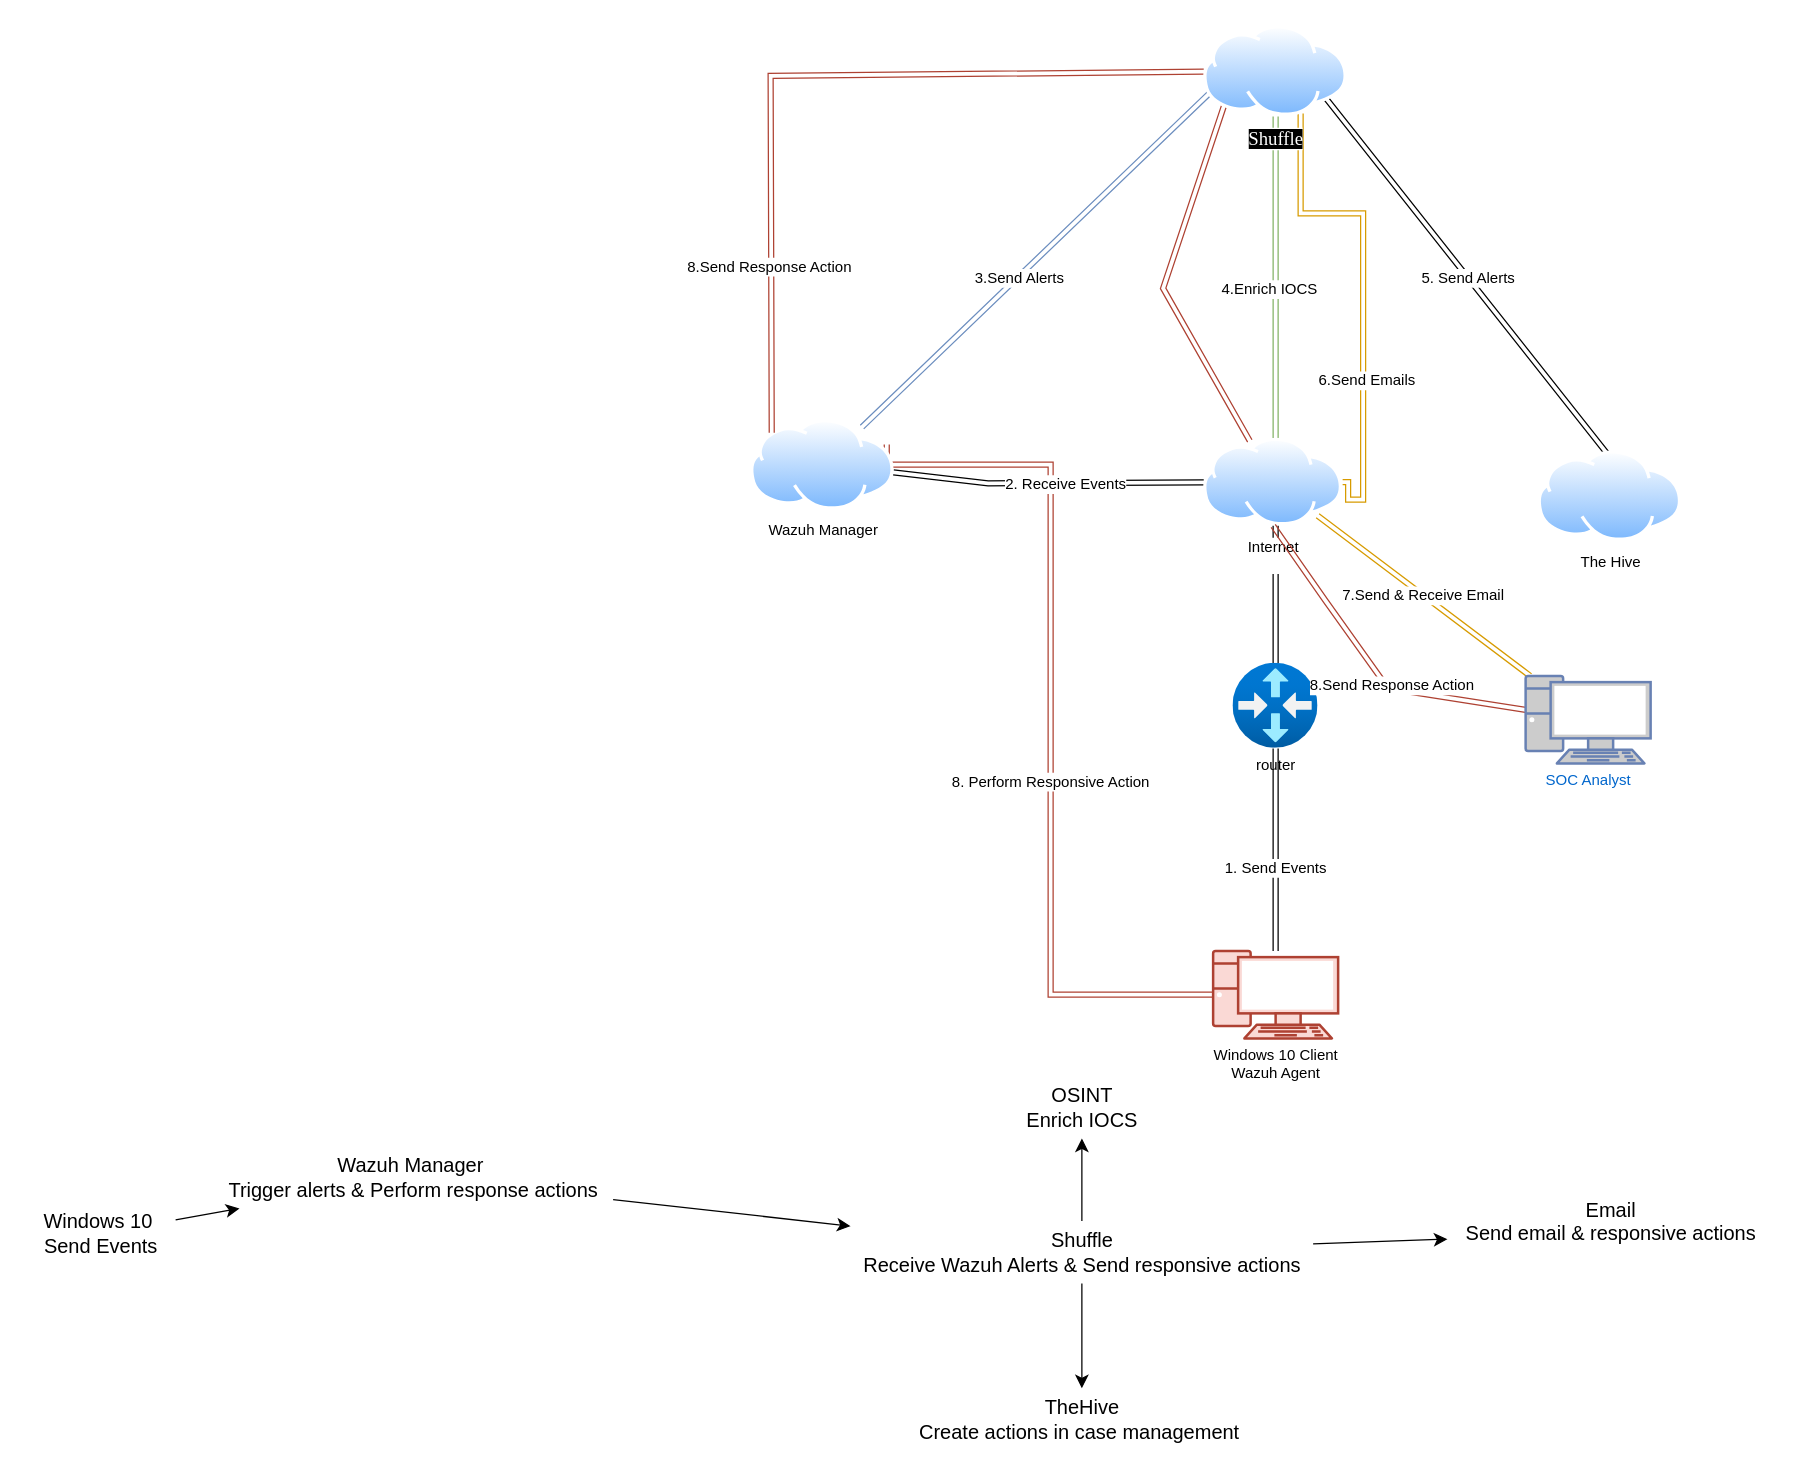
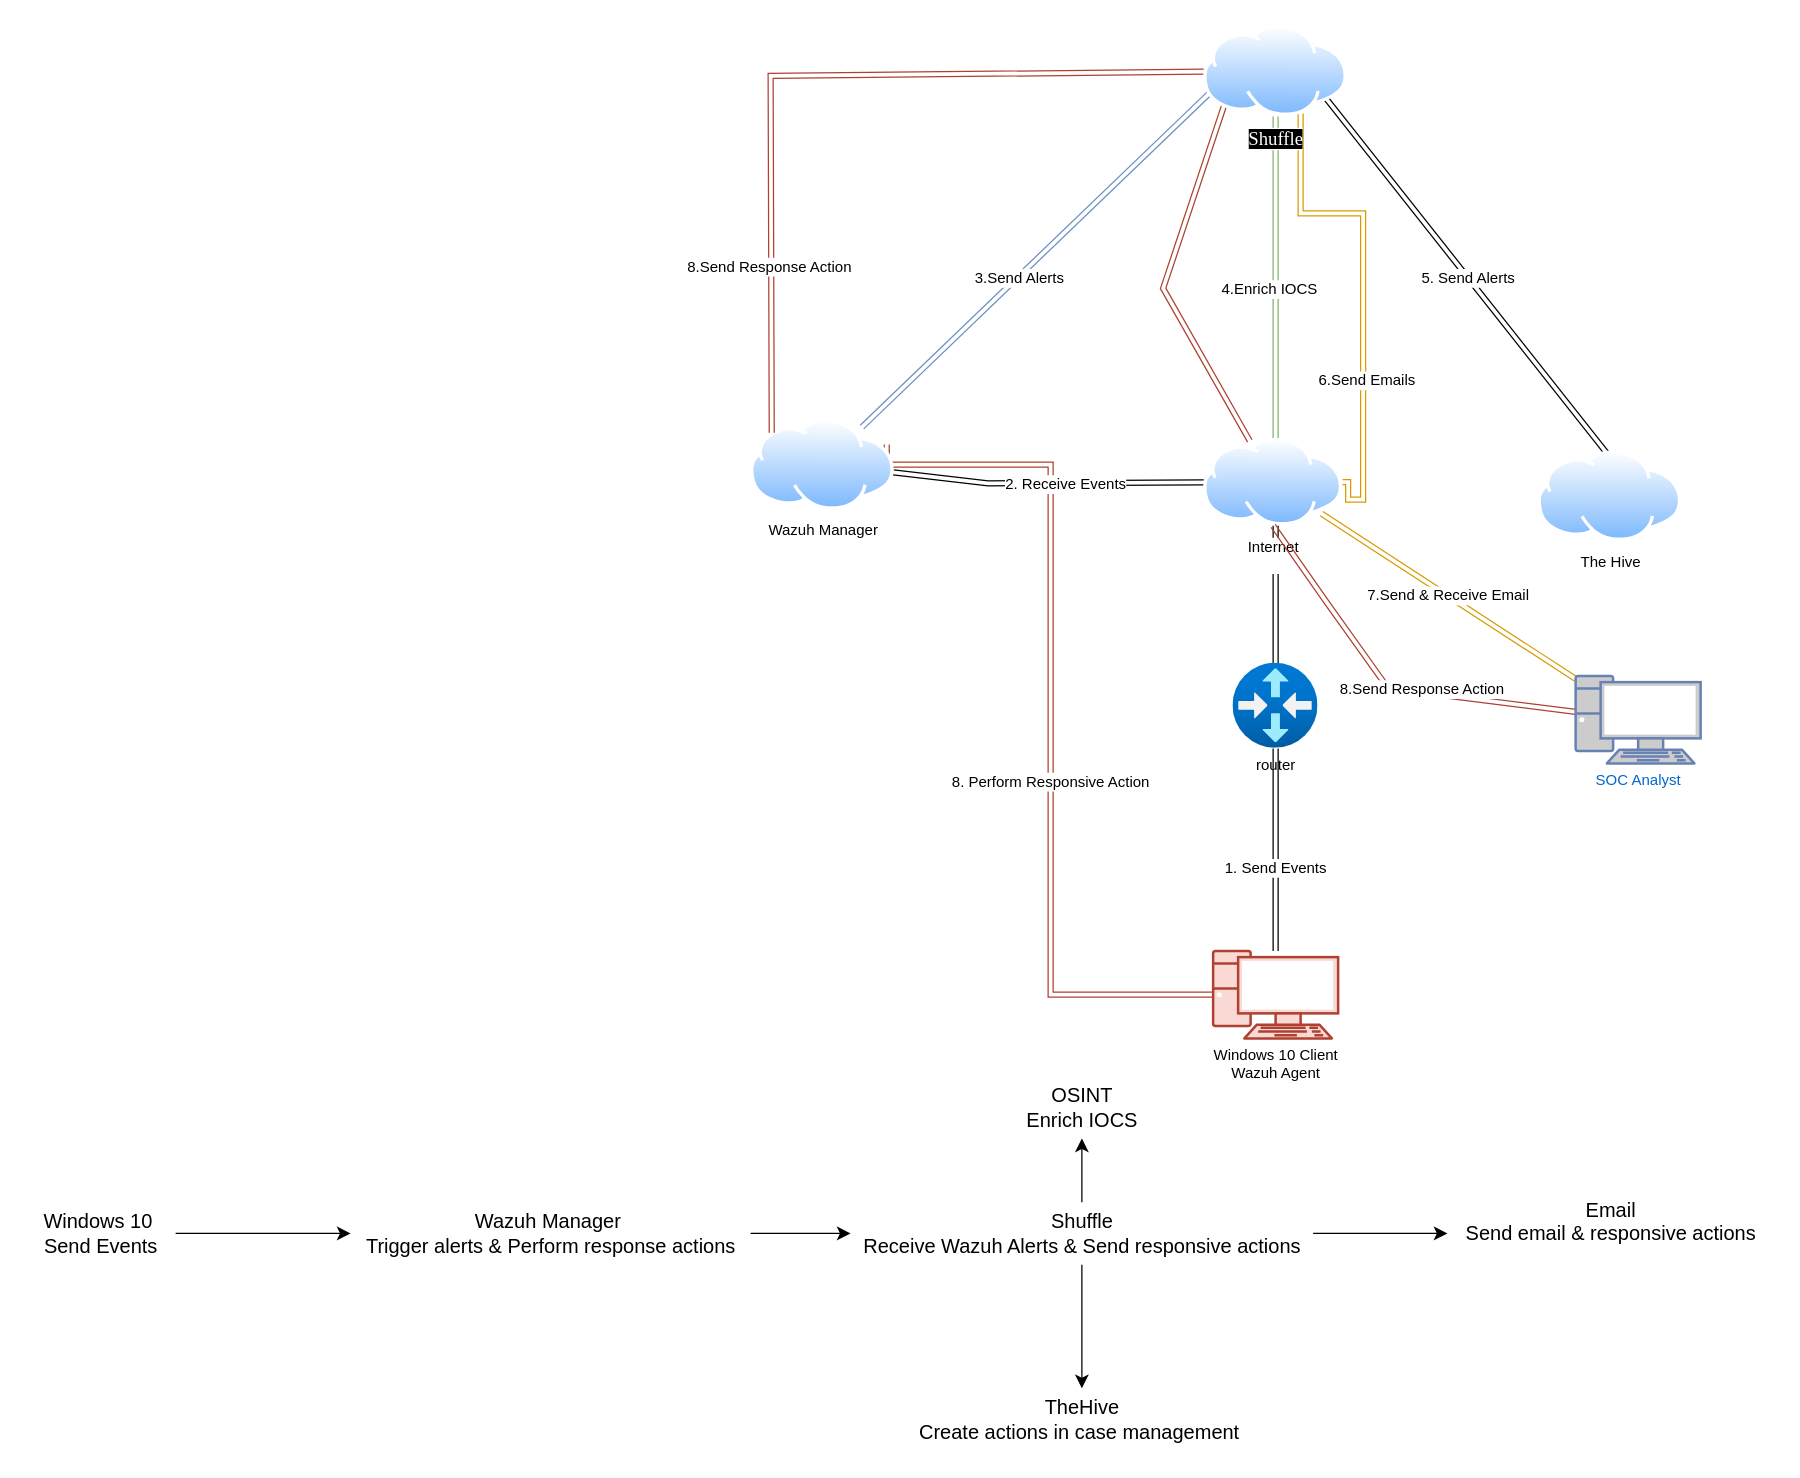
- <mxCell id="27" value="SOC Analyst&lt;div&gt;&lt;br&gt;&lt;/div&gt;" style="fontColor=#0066CC;verticalAlign=top;verticalLabelPosition=bottom;labelPosition=center;align=center;html=1;outlineConnect=0;fillColor=#CCCCCC;strokeColor=#6881B3;gradientColor=none;gradientDirection=north;strokeWidth=2;shape=mxgraph.networks.pc;" parent="1" vertex="1"><mxGeometry x="1220" y="540" width="100" height="70" as="geometry" /></mxCell>
+ <mxCell id="27" value="SOC Analyst&lt;div&gt;&lt;br&gt;&lt;/div&gt;" style="fontColor=#0066CC;verticalAlign=top;verticalLabelPosition=bottom;labelPosition=center;align=center;html=1;outlineConnect=0;fillColor=#CCCCCC;strokeColor=#6881B3;gradientColor=none;gradientDirection=north;strokeWidth=2;shape=mxgraph.networks.pc;" parent="1" vertex="1"><mxGeometry x="1260" y="540" width="100" height="70" as="geometry" /></mxCell>
- <mxCell id="33" value="Wazuh Manager&amp;nbsp;&lt;div&gt;Trigger alerts &amp;amp; Perform response actions&lt;/div&gt;" style="text;html=1;align=center;verticalAlign=middle;resizable=0;points=[];autosize=1;strokeColor=none;fillColor=none;fontSize=16;" vertex="1" parent="1"><mxGeometry x="170" y="916" width="320" height="50" as="geometry" /></mxCell>
+ <mxCell id="33" value="Wazuh Manager&amp;nbsp;&lt;div&gt;Trigger alerts &amp;amp; Perform response actions&lt;/div&gt;" style="text;html=1;align=center;verticalAlign=middle;resizable=0;points=[];autosize=1;strokeColor=none;fillColor=none;fontSize=16;" vertex="1" parent="1"><mxGeometry x="280" y="961" width="320" height="50" as="geometry" /></mxCell>
- <mxCell id="37" value="Shuffle&lt;div&gt;Receive Wazuh Alerts &amp;amp; Send responsive actions&lt;/div&gt;" style="text;html=1;align=center;verticalAlign=middle;resizable=0;points=[];autosize=1;strokeColor=none;fillColor=none;fontSize=16;" vertex="1" parent="1"><mxGeometry x="680" y="976" width="370" height="50" as="geometry" /></mxCell>
+ <mxCell id="37" value="Shuffle&lt;div&gt;Receive Wazuh Alerts &amp;amp; Send responsive actions&lt;/div&gt;" style="text;html=1;align=center;verticalAlign=middle;resizable=0;points=[];autosize=1;strokeColor=none;fillColor=none;fontSize=16;" vertex="1" parent="1"><mxGeometry x="680" y="961" width="370" height="50" as="geometry" /></mxCell>
